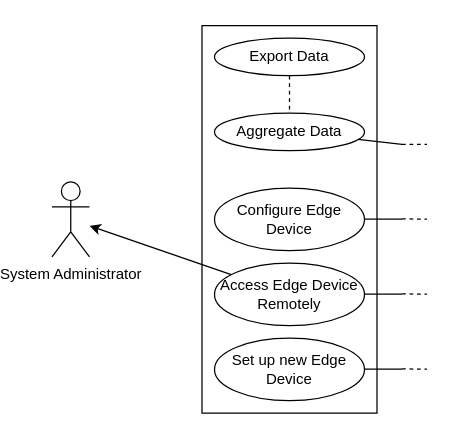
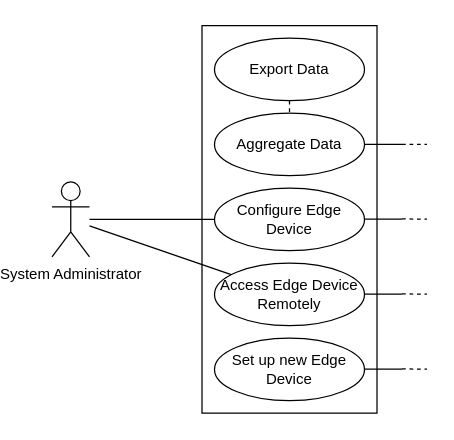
- <mxCell id="8" value="&lt;div&gt;Export Data&lt;/div&gt;" style="ellipse;whiteSpace=wrap;html=1;" vertex="1" parent="1"><mxGeometry x="150" y="30" width="120" height="30" as="geometry" /></mxCell>
+ <mxCell id="8" value="&lt;div&gt;Export Data&lt;/div&gt;" style="ellipse;whiteSpace=wrap;html=1;" vertex="1" parent="1"><mxGeometry x="150" y="30" width="120" height="50" as="geometry" /></mxCell>
- <mxCell id="4" value="&lt;div&gt;Aggregate Data&lt;/div&gt;" style="ellipse;whiteSpace=wrap;html=1;" vertex="1" parent="1"><mxGeometry x="150" y="90" width="120" height="30" as="geometry" /></mxCell>
+ <mxCell id="4" value="&lt;div&gt;Aggregate Data&lt;/div&gt;" style="ellipse;whiteSpace=wrap;html=1;" vertex="1" parent="1"><mxGeometry x="150" y="90" width="120" height="50" as="geometry" /></mxCell>
+ <mxCell id="7" value="" style="endArrow=none;html=1;rounded=0;" parent="1" source="3" target="6" edge="1"><mxGeometry width="50" height="50" relative="1" as="geometry"><mxPoint x="180" y="220" as="sourcePoint" /><mxPoint x="230" y="170" as="targetPoint" /></mxGeometry></mxCell>
- <mxCell id="19" value="" style="endArrow=classic;html=1;rounded=0;" edge="1" parent="1" source="16" target="3"><mxGeometry width="50" height="50" relative="1" as="geometry"><mxPoint x="70" y="360" as="sourcePoint" /><mxPoint x="120" y="310" as="targetPoint" /></mxGeometry></mxCell>
+ <mxCell id="19" value="" style="endArrow=none;html=1;rounded=0;" edge="1" parent="1" source="16" target="3"><mxGeometry width="50" height="50" relative="1" as="geometry"><mxPoint x="70" y="360" as="sourcePoint" /><mxPoint x="120" y="310" as="targetPoint" /></mxGeometry></mxCell>
